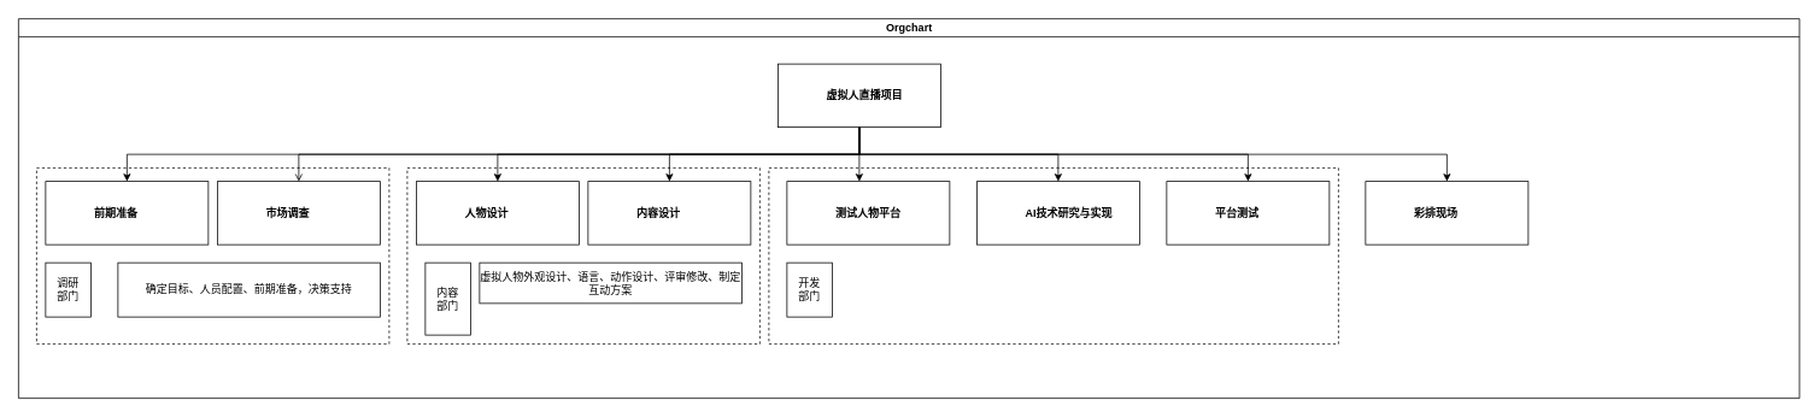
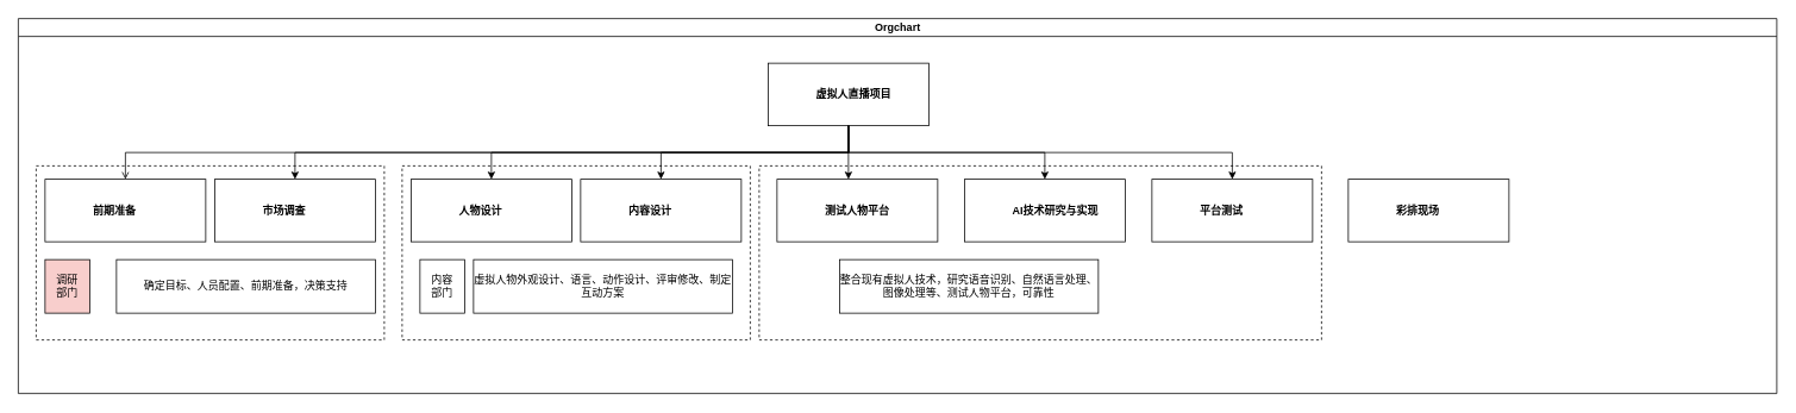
- <mxCell id="21" value="" style="edgeStyle=orthogonalEdgeStyle;rounded=0;orthogonalLoop=1;jettySize=auto;html=1;" edge="1" source="6" target="22" parent="2"><mxGeometry relative="1" as="geometry"><Array as="points"><mxPoint x="930" y="150" /><mxPoint x="1580" y="150" /></Array></mxGeometry></mxCell>
- <mxCell id="13" value="" style="edgeStyle=orthogonalEdgeStyle;rounded=0;orthogonalLoop=1;jettySize=auto;html=1;" edge="1" source="6" target="14" parent="2"><mxGeometry relative="1" as="geometry"><Array as="points"><mxPoint x="930" y="150" /><mxPoint x="120" y="150" /></Array></mxGeometry></mxCell>
+ <mxCell id="13" value="" style="edgeStyle=orthogonalEdgeStyle;rounded=0;orthogonalLoop=1;jettySize=auto;html=1;endArrow=open;" edge="1" source="6" target="14" parent="2"><mxGeometry relative="1" as="geometry"><Array as="points"><mxPoint x="930" y="150" /><mxPoint x="120" y="150" /></Array></mxGeometry></mxCell>
- <mxCell id="15" value="" style="edgeStyle=orthogonalEdgeStyle;rounded=0;orthogonalLoop=1;jettySize=auto;html=1;endArrow=open;" edge="1" source="6" target="16" parent="2"><mxGeometry relative="1" as="geometry"><Array as="points"><mxPoint x="930" y="150" /><mxPoint x="310" y="150" /></Array></mxGeometry></mxCell>
+ <mxCell id="15" value="" style="edgeStyle=orthogonalEdgeStyle;rounded=0;orthogonalLoop=1;jettySize=auto;html=1;" edge="1" source="6" target="16" parent="2"><mxGeometry relative="1" as="geometry"><Array as="points"><mxPoint x="930" y="150" /><mxPoint x="310" y="150" /></Array></mxGeometry></mxCell>
- <mxCell id="27" value="虚拟人物外观设计、语言、动作设计、评审修改、制定互动方案" style="rounded=0;whiteSpace=wrap;html=1;" vertex="1" parent="2"><mxGeometry x="510" y="270" width="290" height="45" as="geometry" /></mxCell>
+ <mxCell id="27" value="虚拟人物外观设计、语言、动作设计、评审修改、制定互动方案" style="rounded=0;whiteSpace=wrap;html=1;" vertex="1" parent="2"><mxGeometry x="510" y="270" width="290" height="60" as="geometry" /></mxCell>
- <mxCell id="23" value="&lt;div&gt;调研&lt;/div&gt;&lt;div&gt;部门&lt;/div&gt;" style="rounded=0;whiteSpace=wrap;html=1;" vertex="1" parent="2"><mxGeometry x="30" y="270" width="50" height="60" as="geometry" /></mxCell>
+ <mxCell id="23" value="&lt;div&gt;调研&lt;/div&gt;&lt;div&gt;部门&lt;/div&gt;" style="rounded=0;whiteSpace=wrap;html=1;fillColor=#f8cecc;" vertex="1" parent="2"><mxGeometry x="30" y="270" width="50" height="60" as="geometry" /></mxCell>
- <mxCell id="25" value="&lt;div&gt;开发&lt;/div&gt;&lt;div&gt;部门&lt;br&gt;&lt;/div&gt;" style="rounded=0;whiteSpace=wrap;html=1;" vertex="1" parent="2"><mxGeometry x="850" y="270" width="50" height="60" as="geometry" /></mxCell>
+ <mxCell id="28" value="整合现有虚拟人技术，研究语音识别、自然语言处理、图像处理等、测试人物平台，可靠性" style="rounded=0;whiteSpace=wrap;html=1;" vertex="1" parent="2"><mxGeometry x="920" y="270" width="290" height="60" as="geometry" /></mxCell>
- <mxCell id="24" value="&lt;div&gt;内容&lt;br&gt;&lt;/div&gt;&lt;div&gt;部门&lt;br&gt;&lt;/div&gt;" style="rounded=0;whiteSpace=wrap;html=1;" vertex="1" parent="2"><mxGeometry x="450" y="270" width="50" height="80" as="geometry" /></mxCell>
+ <mxCell id="24" value="&lt;div&gt;内容&lt;br&gt;&lt;/div&gt;&lt;div&gt;部门&lt;br&gt;&lt;/div&gt;" style="rounded=0;whiteSpace=wrap;html=1;" vertex="1" parent="2"><mxGeometry x="450" y="270" width="50" height="60" as="geometry" /></mxCell>
